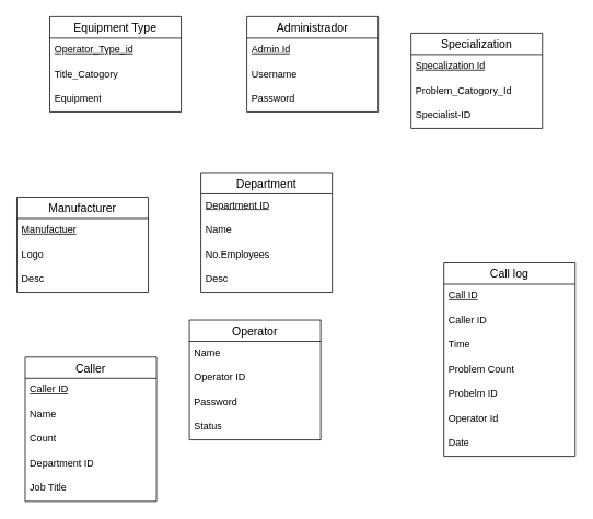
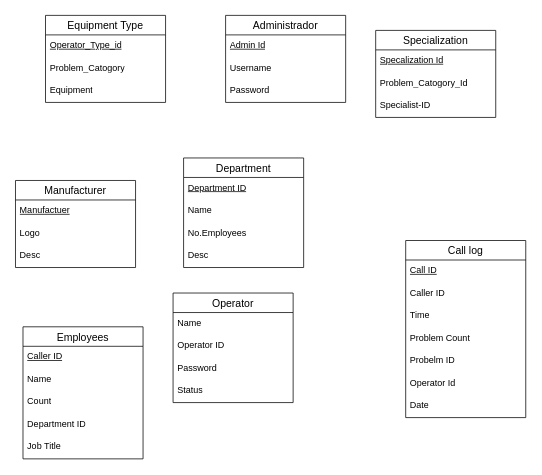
- <mxCell id="4" value="Title_Catogory" style="text;strokeColor=none;fillColor=none;spacingLeft=4;spacingRight=4;overflow=hidden;rotatable=0;points=[[0,0.5],[1,0.5]];portConstraint=eastwest;fontSize=12;whiteSpace=wrap;html=1;" vertex="1" parent="2"><mxGeometry y="56" width="160" height="30" as="geometry" /></mxCell>
+ <mxCell id="4" value="Problem_Catogory" style="text;strokeColor=none;fillColor=none;spacingLeft=4;spacingRight=4;overflow=hidden;rotatable=0;points=[[0,0.5],[1,0.5]];portConstraint=eastwest;fontSize=12;whiteSpace=wrap;html=1;" vertex="1" parent="2"><mxGeometry y="56" width="160" height="30" as="geometry" /></mxCell>
- <mxCell id="19" value="Caller" style="swimlane;fontStyle=0;childLayout=stackLayout;horizontal=1;startSize=26;horizontalStack=0;resizeParent=1;resizeParentMax=0;resizeLast=0;collapsible=1;marginBottom=0;align=center;fontSize=14;" vertex="1" parent="1"><mxGeometry x="30" y="435" width="160" height="176" as="geometry" /></mxCell>
+ <mxCell id="19" value="Employees" style="swimlane;fontStyle=0;childLayout=stackLayout;horizontal=1;startSize=26;horizontalStack=0;resizeParent=1;resizeParentMax=0;resizeLast=0;collapsible=1;marginBottom=0;align=center;fontSize=14;" vertex="1" parent="1"><mxGeometry x="30" y="435" width="160" height="176" as="geometry" /></mxCell>
